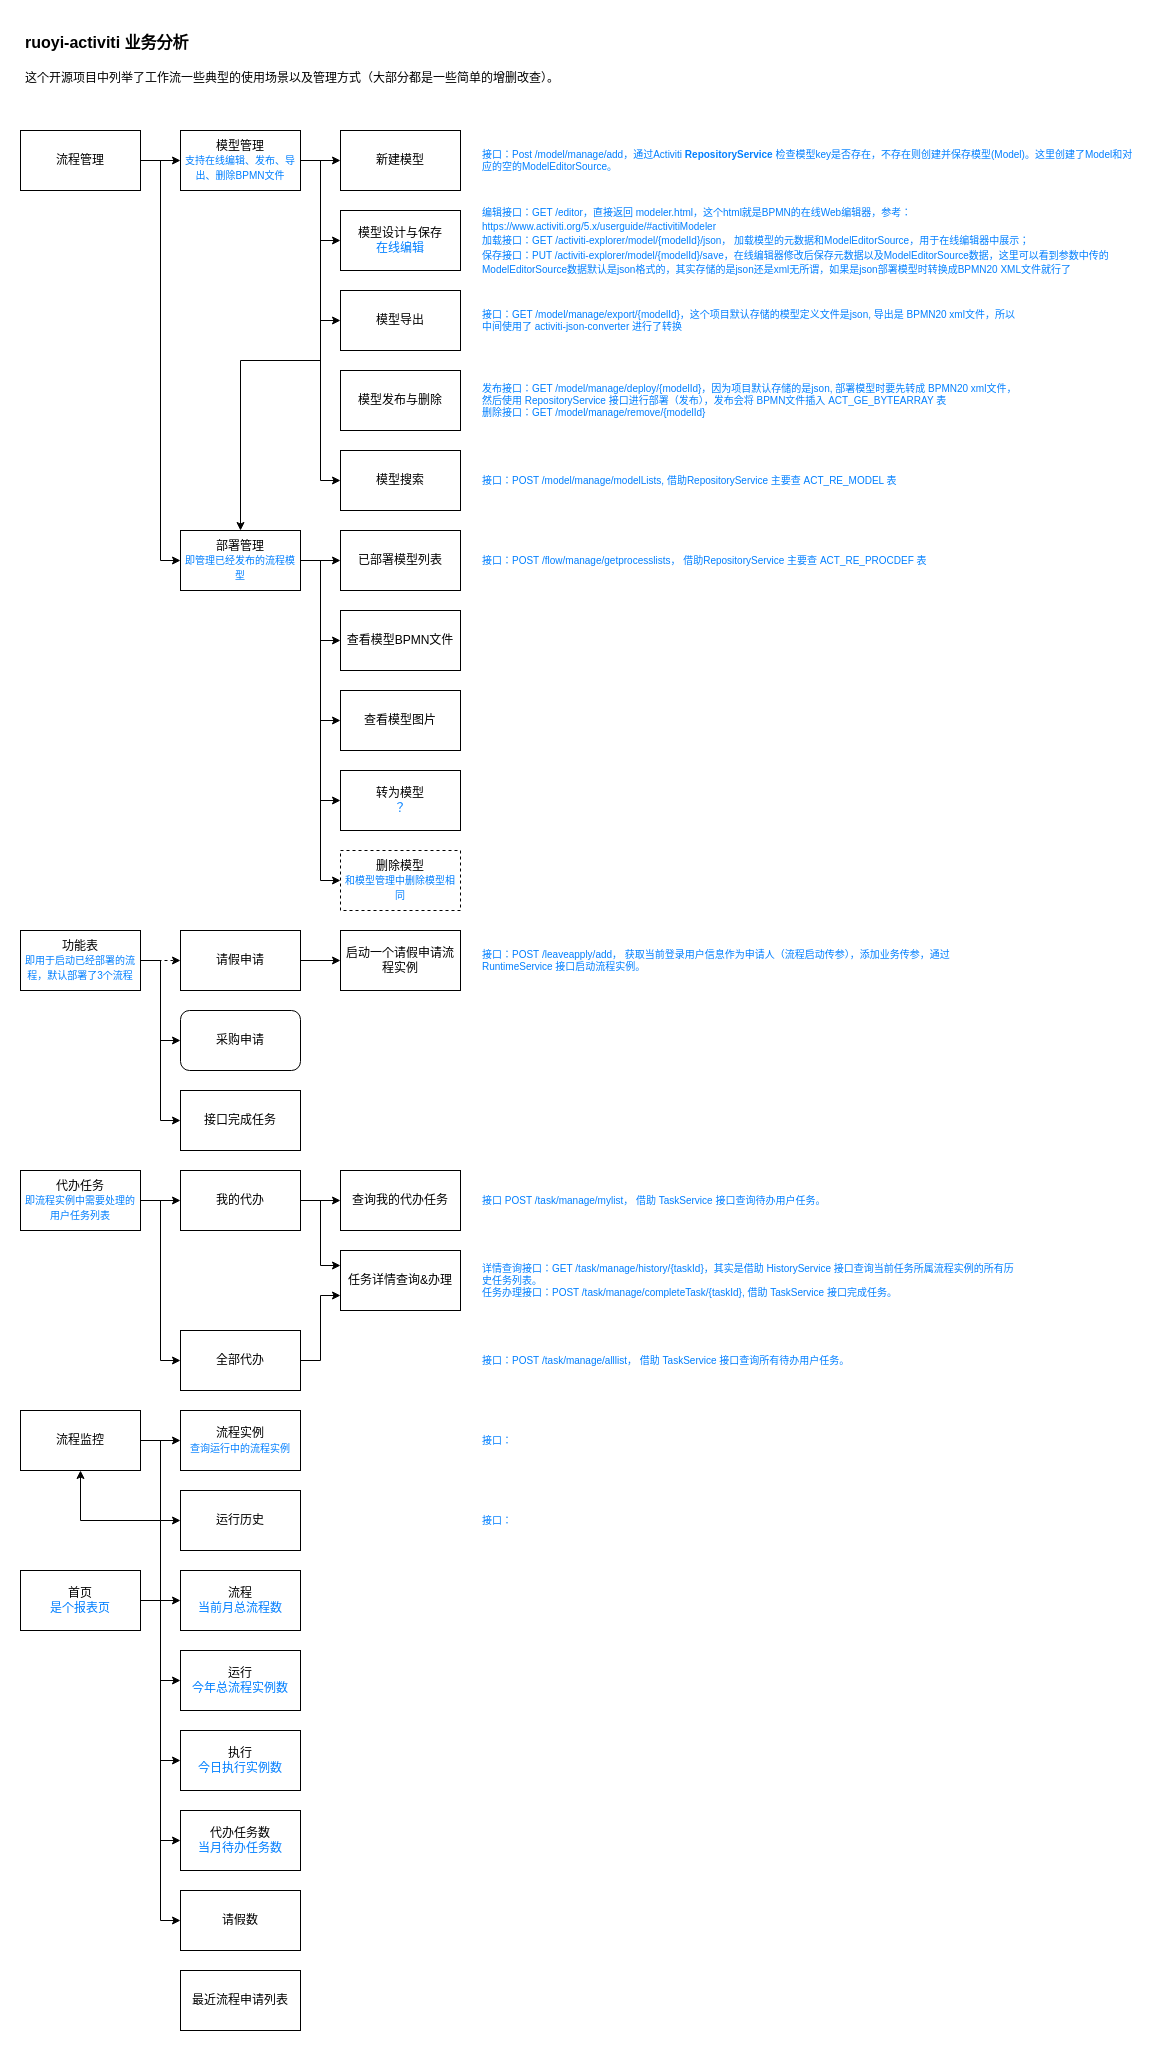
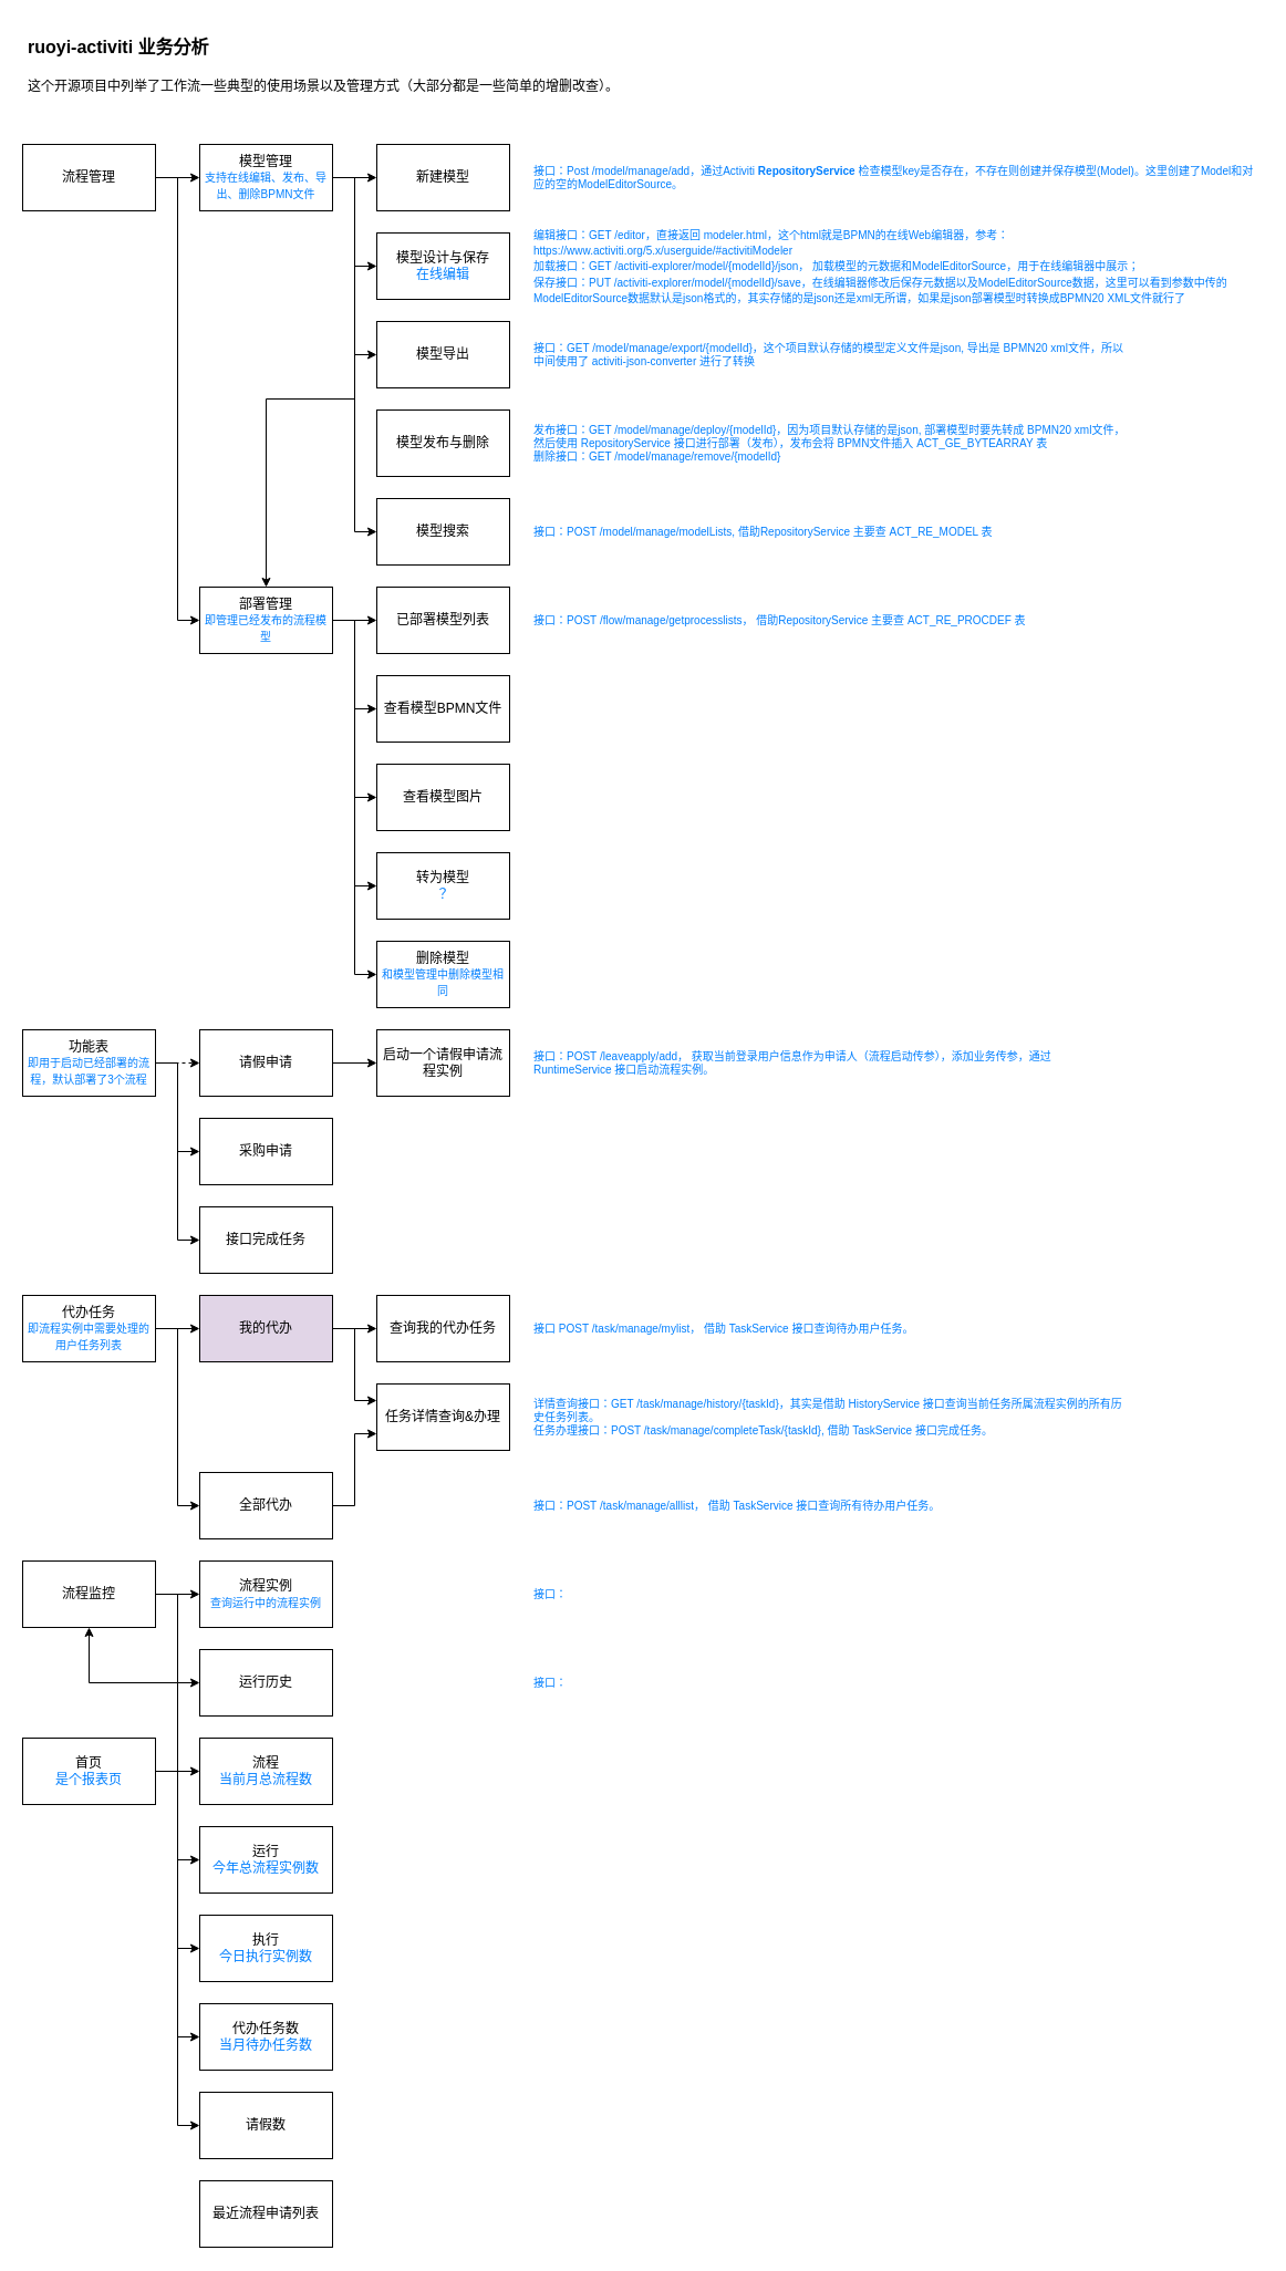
- <mxCell id="68" value="删除模型&lt;br&gt;&lt;font color=&quot;#007fff&quot; style=&quot;font-size: 10px;&quot;&gt;和模型管理中删除模型相同&lt;/font&gt;" style="rounded=0;whiteSpace=wrap;html=1;dashed=1;" parent="1" vertex="1"><mxGeometry x="340" y="850" width="120" height="60" as="geometry" /></mxCell>
+ <mxCell id="68" value="删除模型&lt;br&gt;&lt;font color=&quot;#007fff&quot; style=&quot;font-size: 10px;&quot;&gt;和模型管理中删除模型相同&lt;/font&gt;" style="rounded=0;whiteSpace=wrap;html=1;" parent="1" vertex="1"><mxGeometry x="340" y="850" width="120" height="60" as="geometry" /></mxCell>
- <mxCell id="24" value="采购申请" style="whiteSpace=wrap;html=1;rounded=1;" parent="1" vertex="1"><mxGeometry x="180" y="1010" width="120" height="60" as="geometry" /></mxCell>
+ <mxCell id="24" value="采购申请" style="rounded=0;whiteSpace=wrap;html=1;" parent="1" vertex="1"><mxGeometry x="180" y="1010" width="120" height="60" as="geometry" /></mxCell>
- <mxCell id="31" value="我的代办" style="rounded=0;whiteSpace=wrap;html=1;" parent="1" vertex="1"><mxGeometry x="180" y="1170" width="120" height="60" as="geometry" /></mxCell>
+ <mxCell id="31" value="我的代办" style="rounded=0;whiteSpace=wrap;html=1;fillColor=#e1d5e7;" parent="1" vertex="1"><mxGeometry x="180" y="1170" width="120" height="60" as="geometry" /></mxCell>
